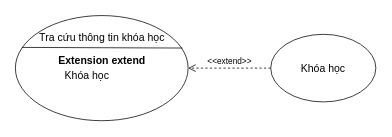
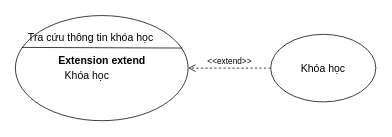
- <mxCell id="4" value="&lt;font style=&quot;font-size: 14px&quot;&gt;Tra cứu thông tin khóa học&lt;/font&gt;" style="text;html=1;align=center;verticalAlign=middle;resizable=0;points=[];autosize=1;strokeColor=none;fillColor=none;" vertex="1" parent="1"><mxGeometry x="45" y="40" width="180" height="20" as="geometry" /></mxCell>
+ <mxCell id="4" value="&lt;font style=&quot;font-size: 14px&quot;&gt;Tra cứu thông tin khóa học&lt;/font&gt;" style="text;html=1;align=center;verticalAlign=middle;resizable=0;points=[];autosize=1;strokeColor=none;fillColor=none;" vertex="1" parent="1"><mxGeometry x="30" y="40" width="180" height="20" as="geometry" /></mxCell>
